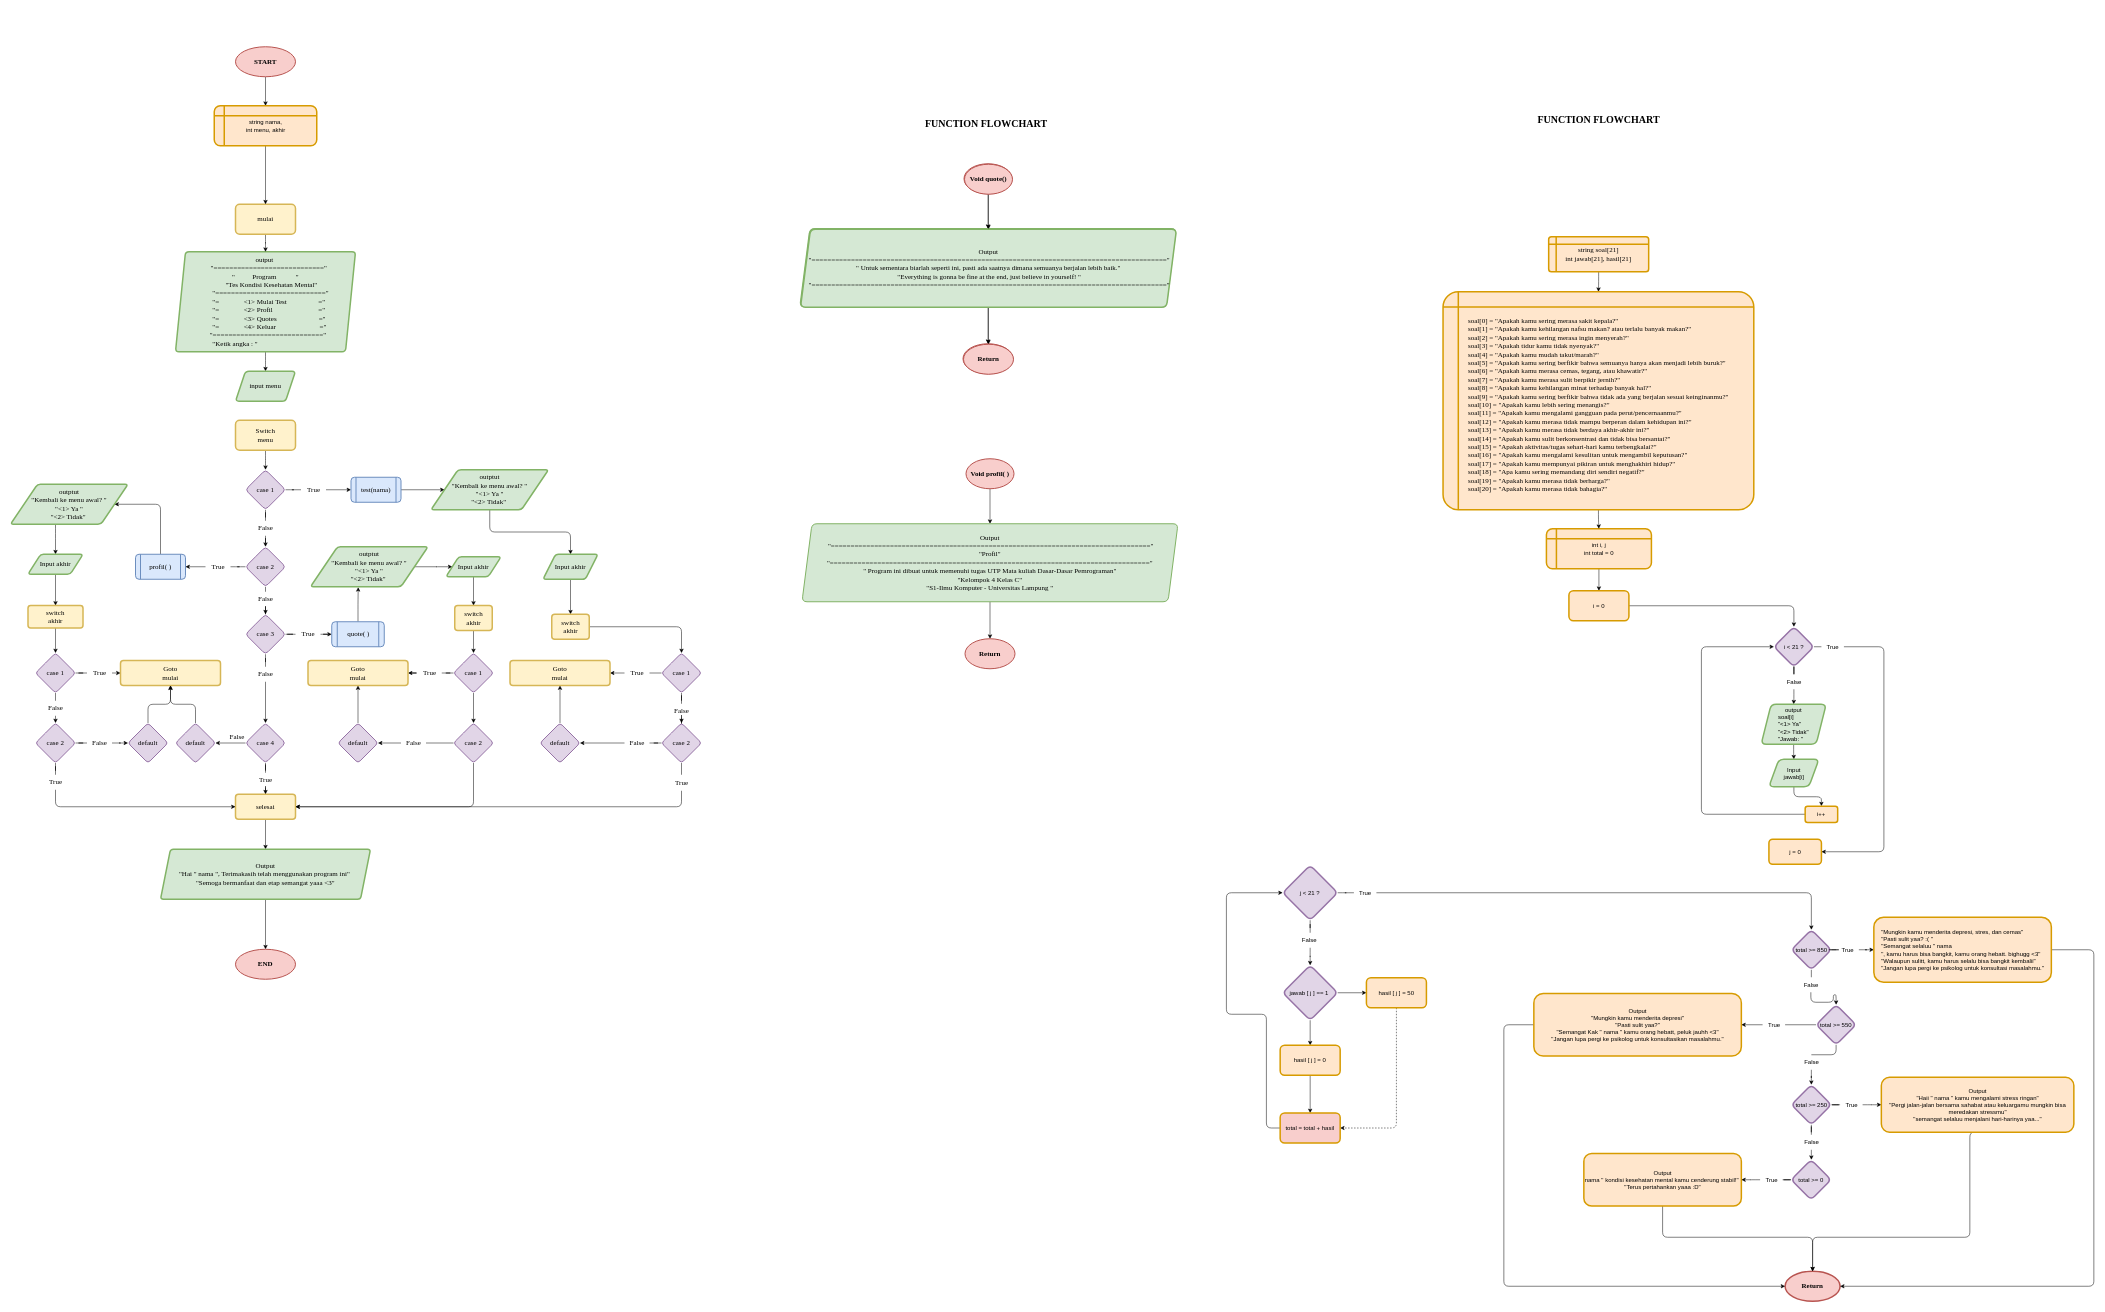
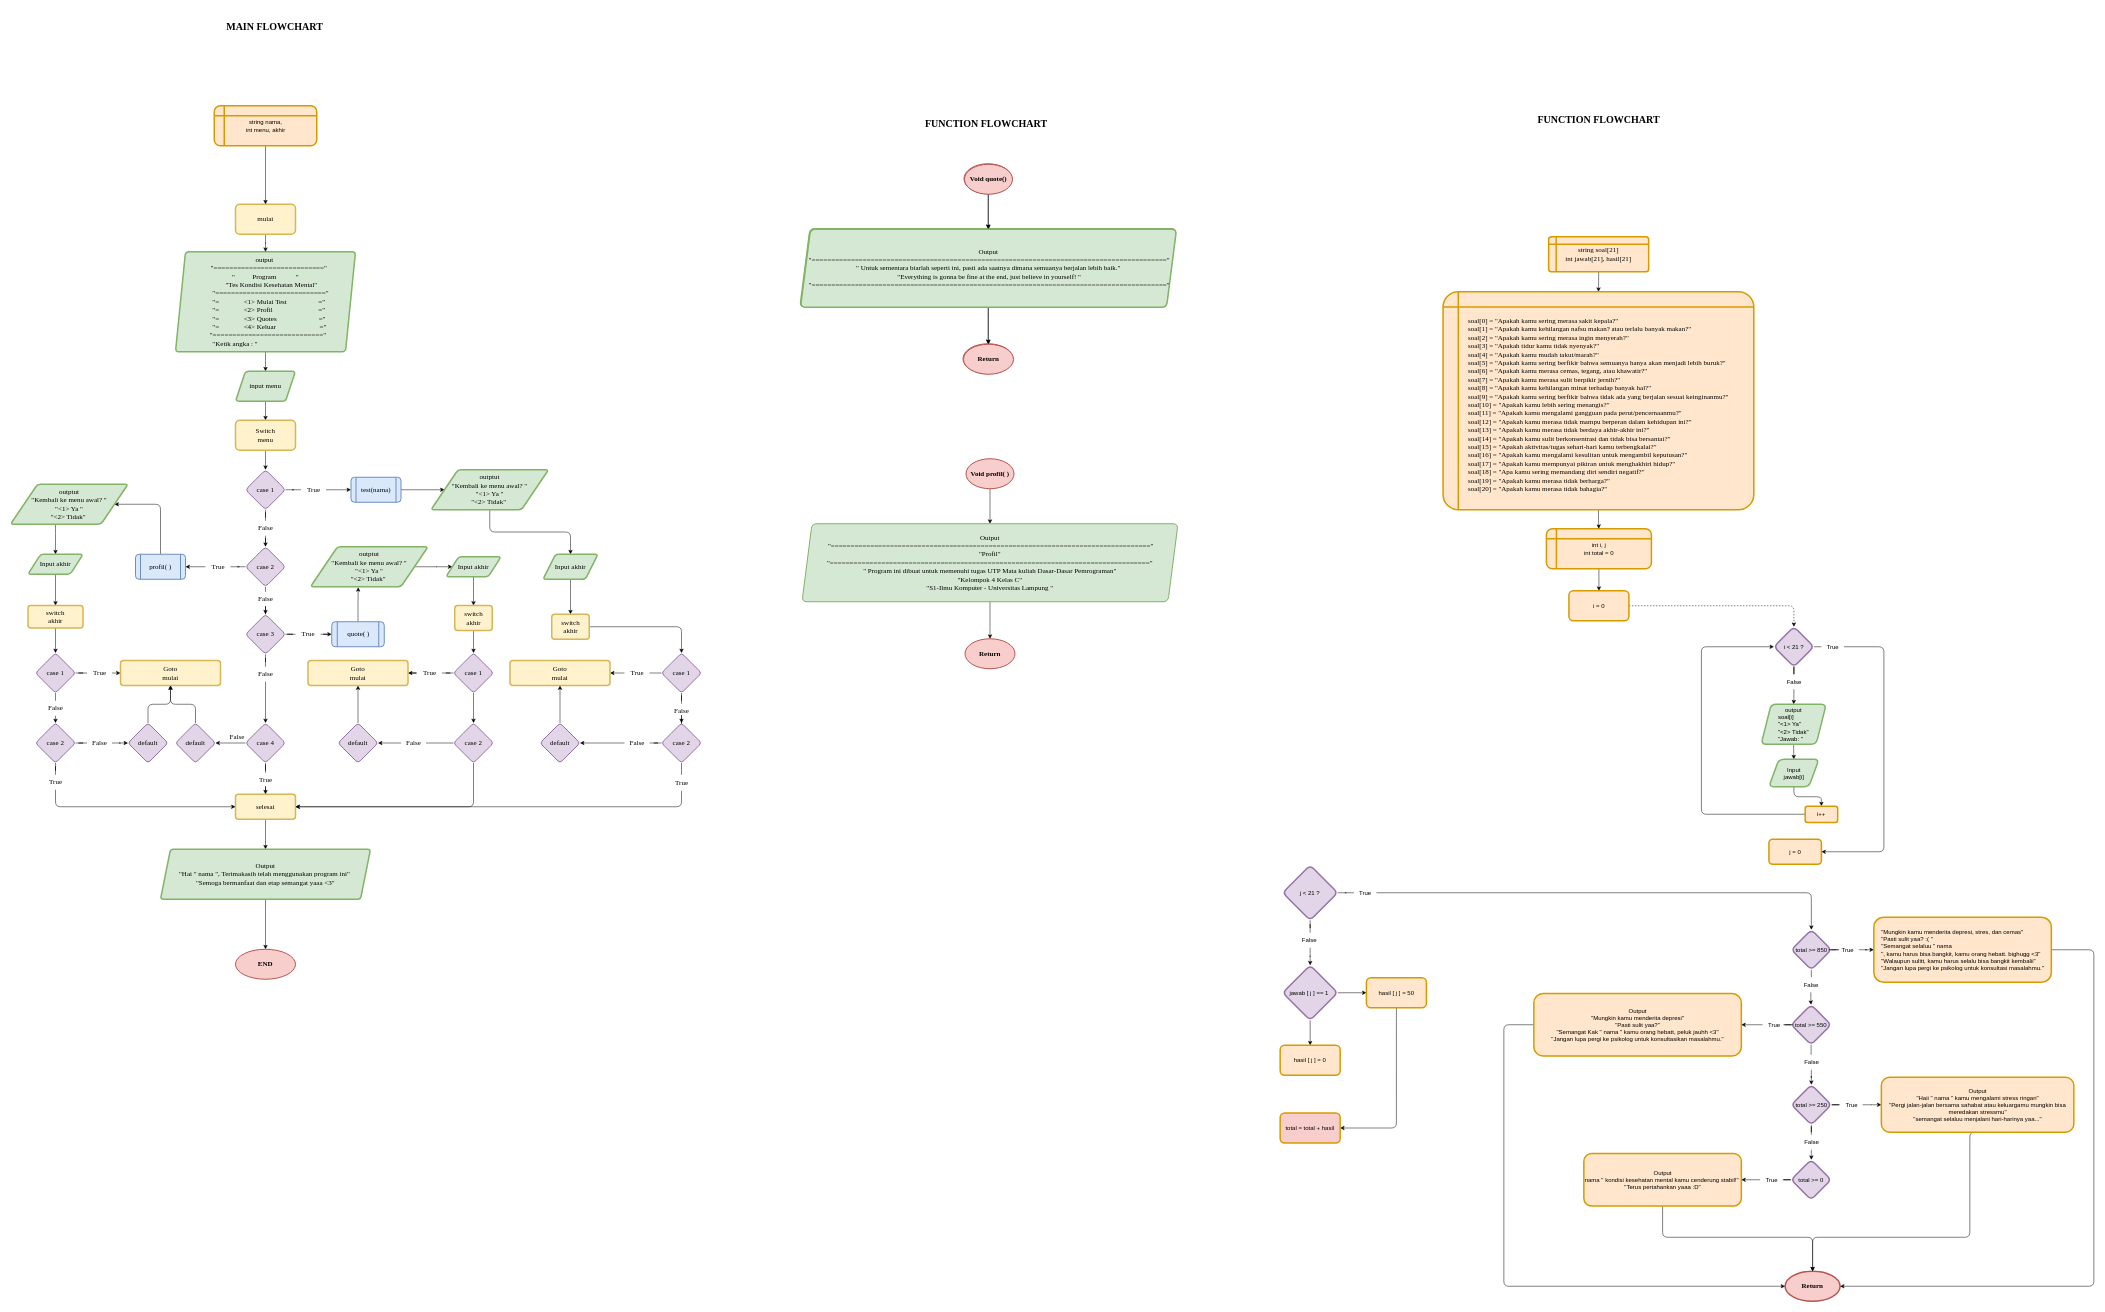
+ <mxCell id="202" value="&lt;h1 style=&quot;font-size: 20px;&quot;&gt;&lt;font face=&quot;Times New Roman&quot; style=&quot;font-size: 20px;&quot;&gt;MAIN FLOWCHART&lt;/font&gt;&lt;/h1&gt;" style="text;html=1;align=center;verticalAlign=middle;resizable=0;points=[];autosize=1;strokeColor=none;fillColor=none;fontSize=20;rounded=1;" parent="1" vertex="1"><mxGeometry x="442" y="20" width="211" height="63" as="geometry" /></mxCell>
- <mxCell id="76" value="START" style="ellipse;whiteSpace=wrap;html=1;fontSize=14;fontFamily=Times New Roman;rounded=1;arcSize=14;strokeWidth=2;fillColor=#f8cecc;fontStyle=1;strokeColor=#b85450;" parent="1" vertex="1"><mxGeometry x="470" y="93" width="120" height="60" as="geometry" /></mxCell>
- <mxCell id="75" value="" style="edgeStyle=orthogonalEdgeStyle;rounded=0;orthogonalLoop=1;jettySize=auto;html=1;" edge="1" parent="1" source="76" target="208"><mxGeometry relative="1" as="geometry" /></mxCell>
+ <mxCell id="4" value="" style="edgeStyle=orthogonalEdgeStyle;rounded=1;orthogonalLoop=1;jettySize=auto;html=1;fontSize=14;fontFamily=Times New Roman;" parent="1" source="5" target="7" edge="1"><mxGeometry relative="1" as="geometry" /></mxCell>
- <mxCell id="137" value="" style="edgeStyle=orthogonalEdgeStyle;rounded=1;orthogonalLoop=1;jettySize=auto;html=1;strokeWidth=1;" parent="1" source="138" target="141" edge="1"><mxGeometry relative="1" as="geometry" /></mxCell>
+ <mxCell id="137" value="" style="edgeStyle=orthogonalEdgeStyle;rounded=1;orthogonalLoop=1;jettySize=auto;html=1;strokeWidth=1;dashed=1;" parent="1" source="138" target="141" edge="1"><mxGeometry relative="1" as="geometry" /></mxCell>
- <mxCell id="159" style="edgeStyle=orthogonalEdgeStyle;rounded=1;orthogonalLoop=1;jettySize=auto;html=1;exitX=0;exitY=0.5;exitDx=0;exitDy=0;entryX=0;entryY=0.5;entryDx=0;entryDy=0;strokeWidth=1;" parent="1" source="160" target="151" edge="1"><mxGeometry relative="1" as="geometry"><Array as="points"><mxPoint x="2531.84" y="2255" /><mxPoint x="2531.84" y="2028" /><mxPoint x="2451.84" y="2028" /><mxPoint x="2451.84" y="1785" /></Array></mxGeometry></mxCell>
- <mxCell id="170" value="total &amp;gt;= 550" style="rhombus;whiteSpace=wrap;html=1;rounded=1;fillColor=#e1d5e7;strokeColor=#9673a6;strokeWidth=3;" parent="1" vertex="1"><mxGeometry x="3631.2" y="2009" width="80" height="80" as="geometry" /></mxCell>
+ <mxCell id="170" value="total &amp;gt;= 550" style="rhombus;whiteSpace=wrap;html=1;rounded=1;fillColor=#e1d5e7;strokeColor=#9673a6;strokeWidth=3;" parent="1" vertex="1"><mxGeometry x="3581.2" y="2009" width="80" height="80" as="geometry" /></mxCell>
- <mxCell id="155" style="edgeStyle=orthogonalEdgeStyle;rounded=1;orthogonalLoop=1;jettySize=auto;html=1;exitX=0.5;exitY=1;exitDx=0;exitDy=0;entryX=1;entryY=0.5;entryDx=0;entryDy=0;strokeWidth=1;dashed=1;" parent="1" source="156" target="160" edge="1"><mxGeometry relative="1" as="geometry" /></mxCell>
+ <mxCell id="155" style="edgeStyle=orthogonalEdgeStyle;rounded=1;orthogonalLoop=1;jettySize=auto;html=1;exitX=0.5;exitY=1;exitDx=0;exitDy=0;entryX=1;entryY=0.5;entryDx=0;entryDy=0;strokeWidth=1;" parent="1" source="156" target="160" edge="1"><mxGeometry relative="1" as="geometry" /></mxCell>
- <mxCell id="157" value="" style="edgeStyle=orthogonalEdgeStyle;rounded=1;orthogonalLoop=1;jettySize=auto;html=1;strokeWidth=1;" parent="1" source="158" target="160" edge="1"><mxGeometry relative="1" as="geometry" /></mxCell>
